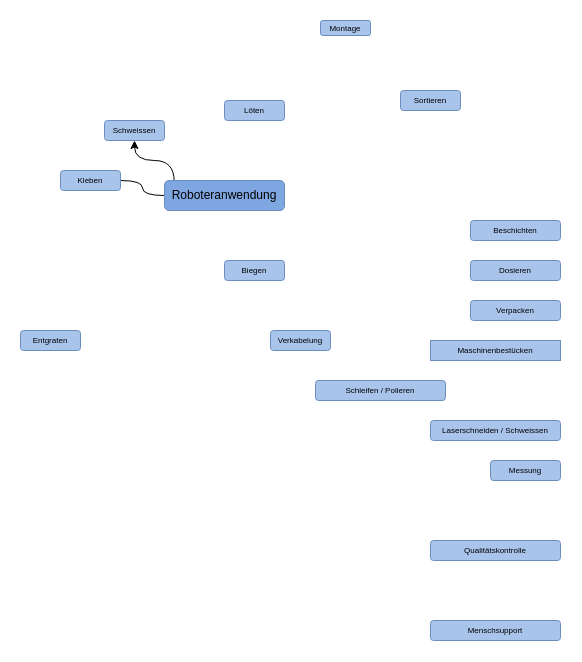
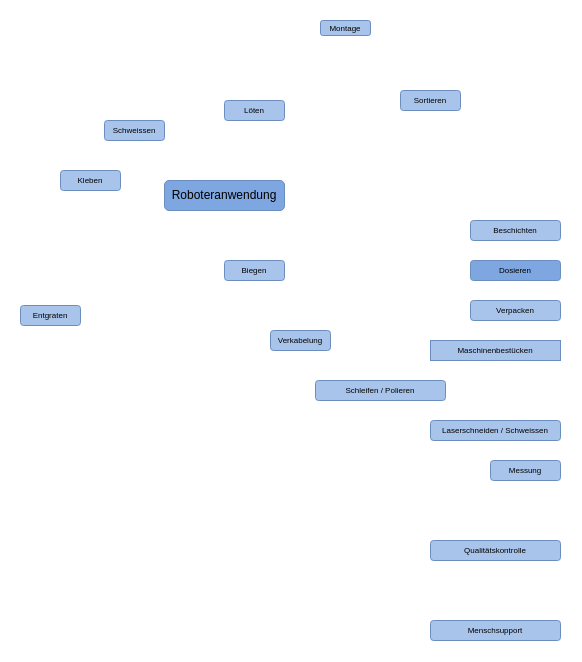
- <mxCell id="3" style="edgeStyle=orthogonalEdgeStyle;rounded=0;orthogonalLoop=1;jettySize=auto;html=1;curved=1;exitX=0.081;exitY=0.043;exitDx=0;exitDy=0;exitPerimeter=0;" edge="1" parent="1" source="4" target="9"><mxGeometry relative="1" as="geometry" /></mxCell>
- <mxCell id="2" style="edgeStyle=orthogonalEdgeStyle;rounded=0;orthogonalLoop=1;jettySize=auto;html=1;curved=1;endArrow=none;endFill=0;" edge="1" parent="1" source="4" target="10"><mxGeometry relative="1" as="geometry" /></mxCell>
- <mxCell id="13" value="Dosieren" style="rounded=1;whiteSpace=wrap;html=1;fillColor=#A9C4EB;strokeColor=#6c8ebf;fontSize=8;" vertex="1" parent="1"><mxGeometry x="470" y="260" width="90" height="20" as="geometry" /></mxCell>
+ <mxCell id="13" value="Dosieren" style="rounded=1;whiteSpace=wrap;html=1;fillColor=#7ea6e0;strokeColor=#6c8ebf;fontSize=8;" vertex="1" parent="1"><mxGeometry x="470" y="260" width="90" height="20" as="geometry" /></mxCell>
- <mxCell id="7" value="Entgraten" style="rounded=1;whiteSpace=wrap;html=1;fillColor=#A9C4EB;strokeColor=#6c8ebf;fontSize=8;" vertex="1" parent="1"><mxGeometry x="20" y="330" width="60" height="20" as="geometry" /></mxCell>
+ <mxCell id="7" value="Entgraten" style="rounded=1;whiteSpace=wrap;html=1;fillColor=#A9C4EB;strokeColor=#6c8ebf;fontSize=8;" vertex="1" parent="1"><mxGeometry x="20" y="305" width="60" height="20" as="geometry" /></mxCell>
